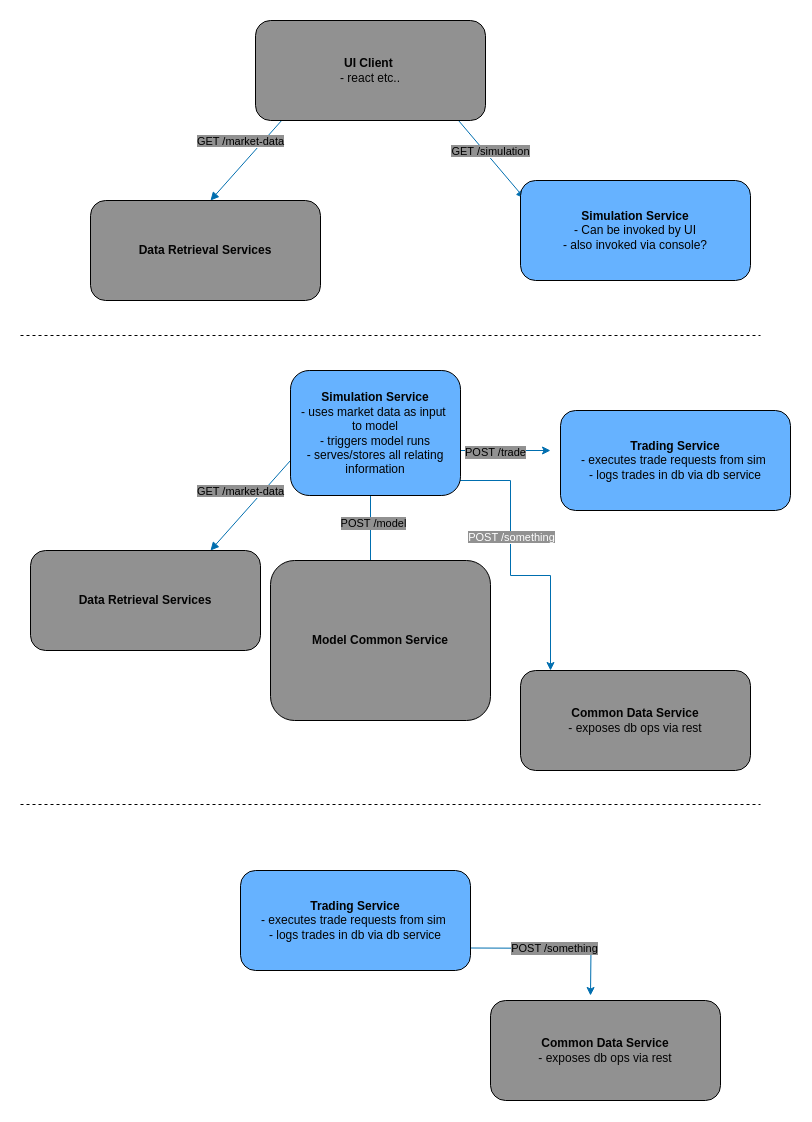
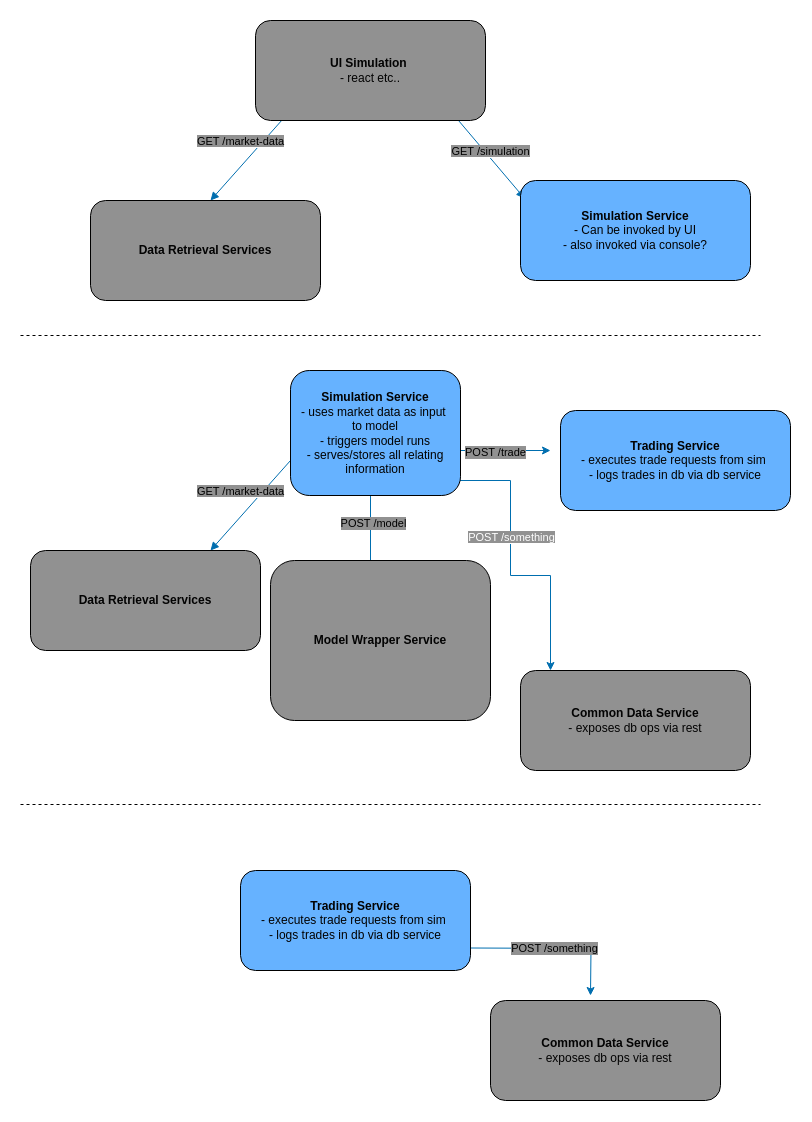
- <mxCell id="19" value="&lt;font color=&quot;#030303&quot;&gt;&lt;b&gt;UI Client&amp;nbsp;&lt;/b&gt;&lt;br&gt;- react etc..&lt;br&gt;&lt;/font&gt;" style="rounded=1;whiteSpace=wrap;html=1;labelBackgroundColor=none;fontColor=#f0f0f0;fillColor=#919191;" vertex="1" parent="1"><mxGeometry x="255" y="20" width="230" height="100" as="geometry" /></mxCell>
+ <mxCell id="19" value="&lt;font color=&quot;#030303&quot;&gt;&lt;b&gt;UI Simulation&amp;nbsp;&lt;/b&gt;&lt;br&gt;- react etc..&lt;br&gt;&lt;/font&gt;" style="rounded=1;whiteSpace=wrap;html=1;labelBackgroundColor=none;fontColor=#f0f0f0;fillColor=#919191;" vertex="1" parent="1"><mxGeometry x="255" y="20" width="230" height="100" as="geometry" /></mxCell>
- <mxCell id="22" value="&lt;font color=&quot;#030303&quot;&gt;&lt;b&gt;Model Common Service&lt;/b&gt;&lt;/font&gt;" style="rounded=1;whiteSpace=wrap;html=1;labelBackgroundColor=none;fontColor=#f0f0f0;fillColor=#919191;" vertex="1" parent="1"><mxGeometry x="270" y="560" width="220" height="160" as="geometry" /></mxCell>
+ <mxCell id="22" value="&lt;font color=&quot;#030303&quot;&gt;&lt;b&gt;Model Wrapper Service&lt;/b&gt;&lt;/font&gt;" style="rounded=1;whiteSpace=wrap;html=1;labelBackgroundColor=none;fontColor=#f0f0f0;fillColor=#919191;" vertex="1" parent="1"><mxGeometry x="270" y="560" width="220" height="160" as="geometry" /></mxCell>
